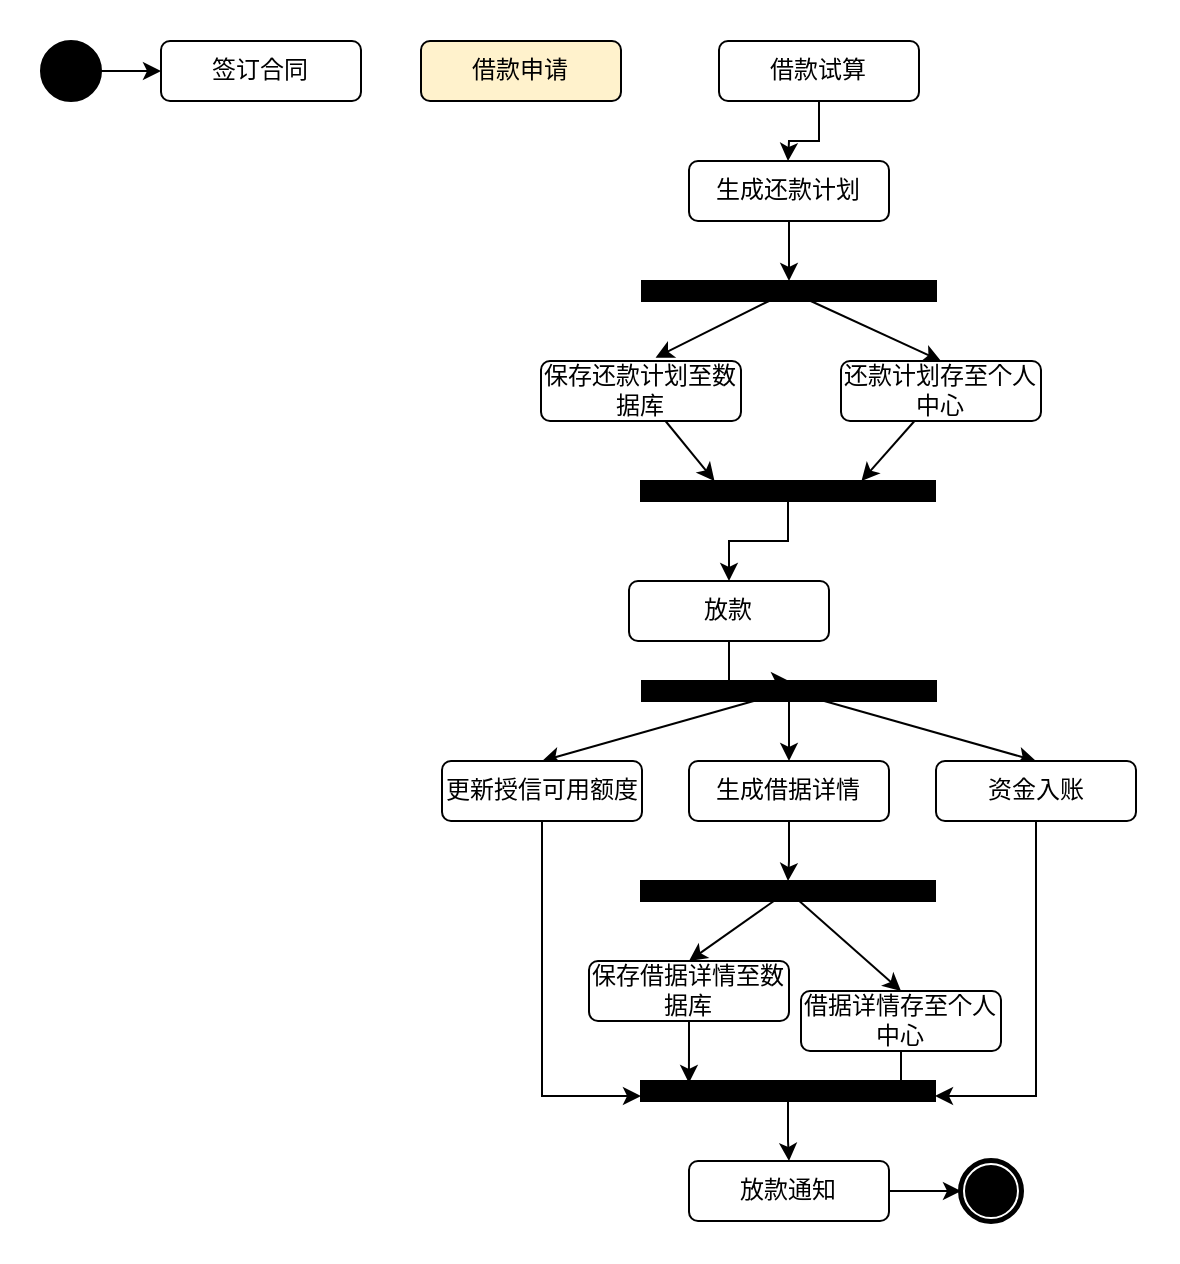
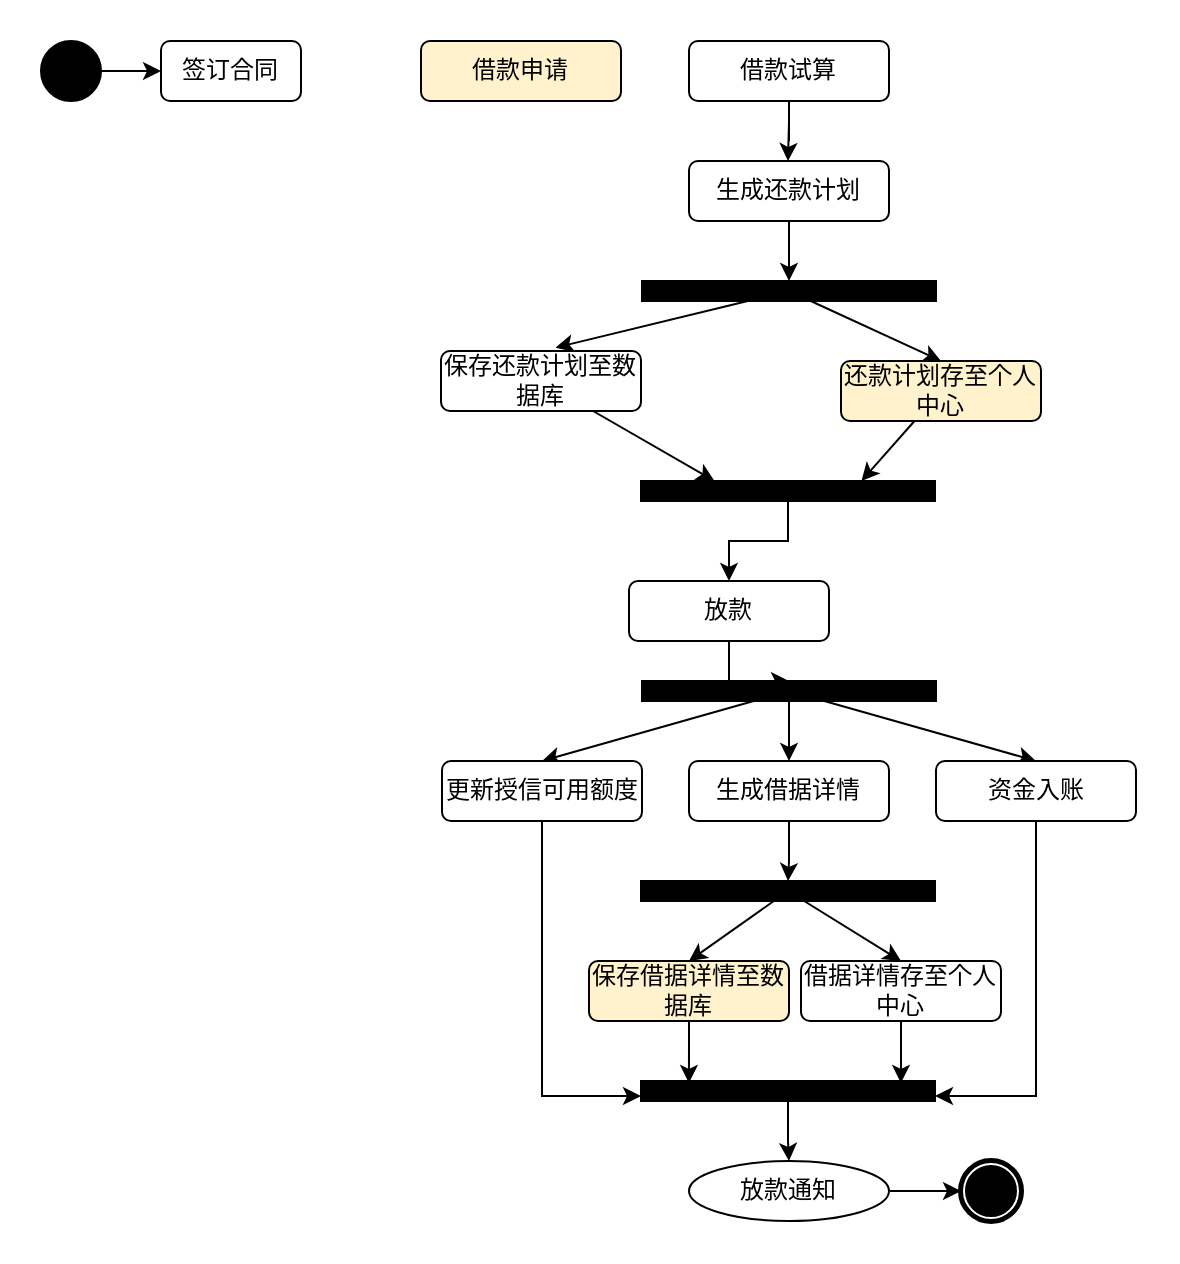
- <mxCell id="4" value="签订合同" style="rounded=1;whiteSpace=wrap;html=1;" vertex="1" parent="1"><mxGeometry x="80" y="20" width="100" height="30" as="geometry" /></mxCell>
+ <mxCell id="4" value="签订合同" style="rounded=1;whiteSpace=wrap;html=1;" vertex="1" parent="1"><mxGeometry x="80" y="20" width="70" height="30" as="geometry" /></mxCell>
- <mxCell id="7" value="借款试算" style="rounded=1;whiteSpace=wrap;html=1;" vertex="1" parent="1"><mxGeometry x="359" y="20" width="100" height="30" as="geometry" /></mxCell>
+ <mxCell id="7" value="借款试算" style="rounded=1;whiteSpace=wrap;html=1;" vertex="1" parent="1"><mxGeometry x="344" y="20" width="100" height="30" as="geometry" /></mxCell>
- <mxCell id="14" value="保存还款计划至数据库" style="rounded=1;whiteSpace=wrap;html=1;" vertex="1" parent="1"><mxGeometry x="270" y="180" width="100" height="30" as="geometry" /></mxCell>
+ <mxCell id="14" value="保存还款计划至数据库" style="rounded=1;whiteSpace=wrap;html=1;" vertex="1" parent="1"><mxGeometry x="220" y="175" width="100" height="30" as="geometry" /></mxCell>
- <mxCell id="16" value="还款计划存至个人中心" style="rounded=1;whiteSpace=wrap;html=1;" vertex="1" parent="1"><mxGeometry x="420" y="180" width="100" height="30" as="geometry" /></mxCell>
+ <mxCell id="16" value="还款计划存至个人中心" style="rounded=1;whiteSpace=wrap;html=1;fillColor=#fff2cc;" vertex="1" parent="1"><mxGeometry x="420" y="180" width="100" height="30" as="geometry" /></mxCell>
- <mxCell id="35" value="保存借据详情至数据库" style="rounded=1;whiteSpace=wrap;html=1;" vertex="1" parent="1"><mxGeometry x="294" y="480" width="100" height="30" as="geometry" /></mxCell>
+ <mxCell id="35" value="保存借据详情至数据库" style="rounded=1;whiteSpace=wrap;html=1;fillColor=#fff2cc;" vertex="1" parent="1"><mxGeometry x="294" y="480" width="100" height="30" as="geometry" /></mxCell>
- <mxCell id="37" value="借据详情存至个人中心" style="rounded=1;whiteSpace=wrap;html=1;" vertex="1" parent="1"><mxGeometry x="400" y="495" width="100" height="30" as="geometry" /></mxCell>
+ <mxCell id="37" value="借据详情存至个人中心" style="rounded=1;whiteSpace=wrap;html=1;" vertex="1" parent="1"><mxGeometry x="400" y="480" width="100" height="30" as="geometry" /></mxCell>
- <mxCell id="41" value="放款通知" style="rounded=1;whiteSpace=wrap;html=1;" vertex="1" parent="1"><mxGeometry x="344" y="580" width="100" height="30" as="geometry" /></mxCell>
+ <mxCell id="41" value="放款通知" style="ellipse;whiteSpace=wrap;html=1;" vertex="1" parent="1"><mxGeometry x="344" y="580" width="100" height="30" as="geometry" /></mxCell>
